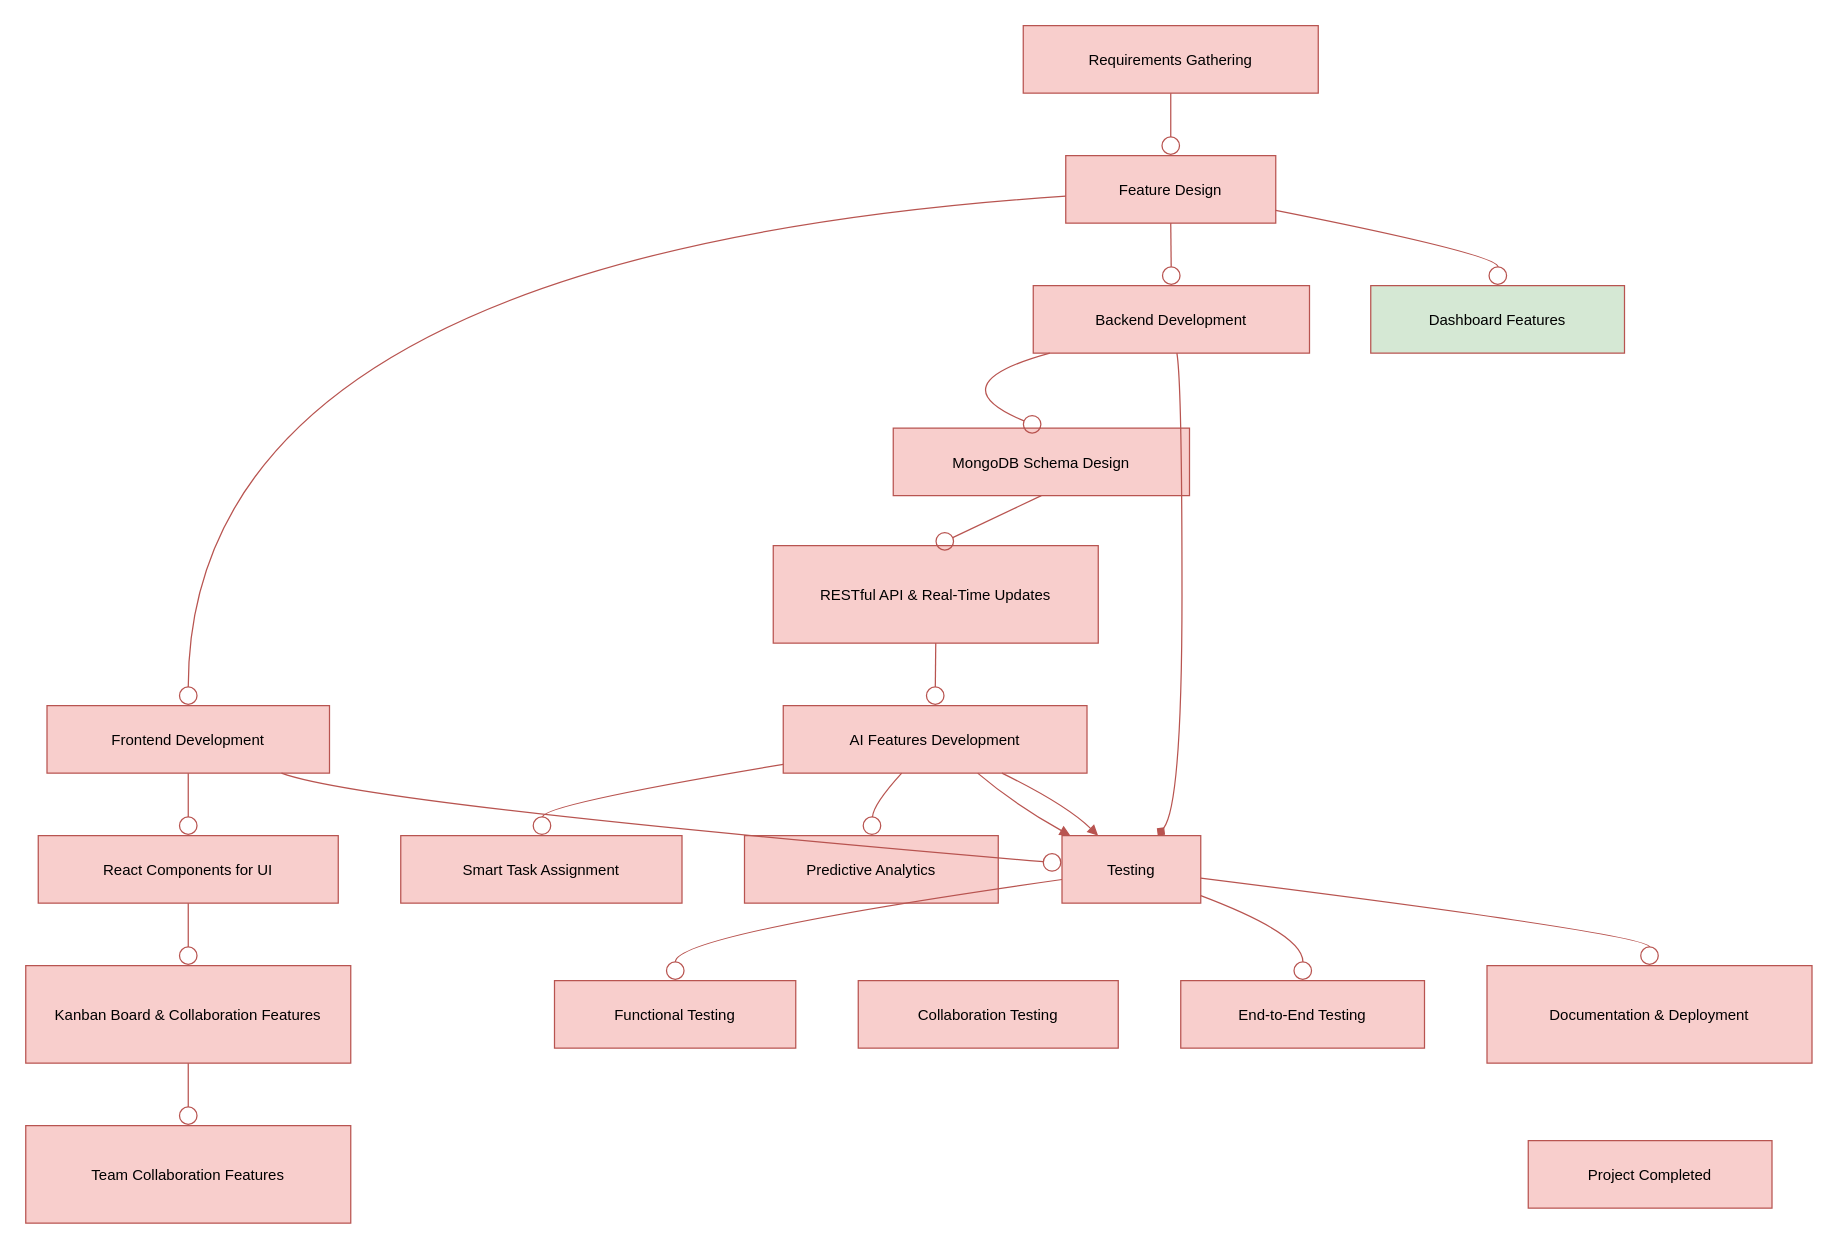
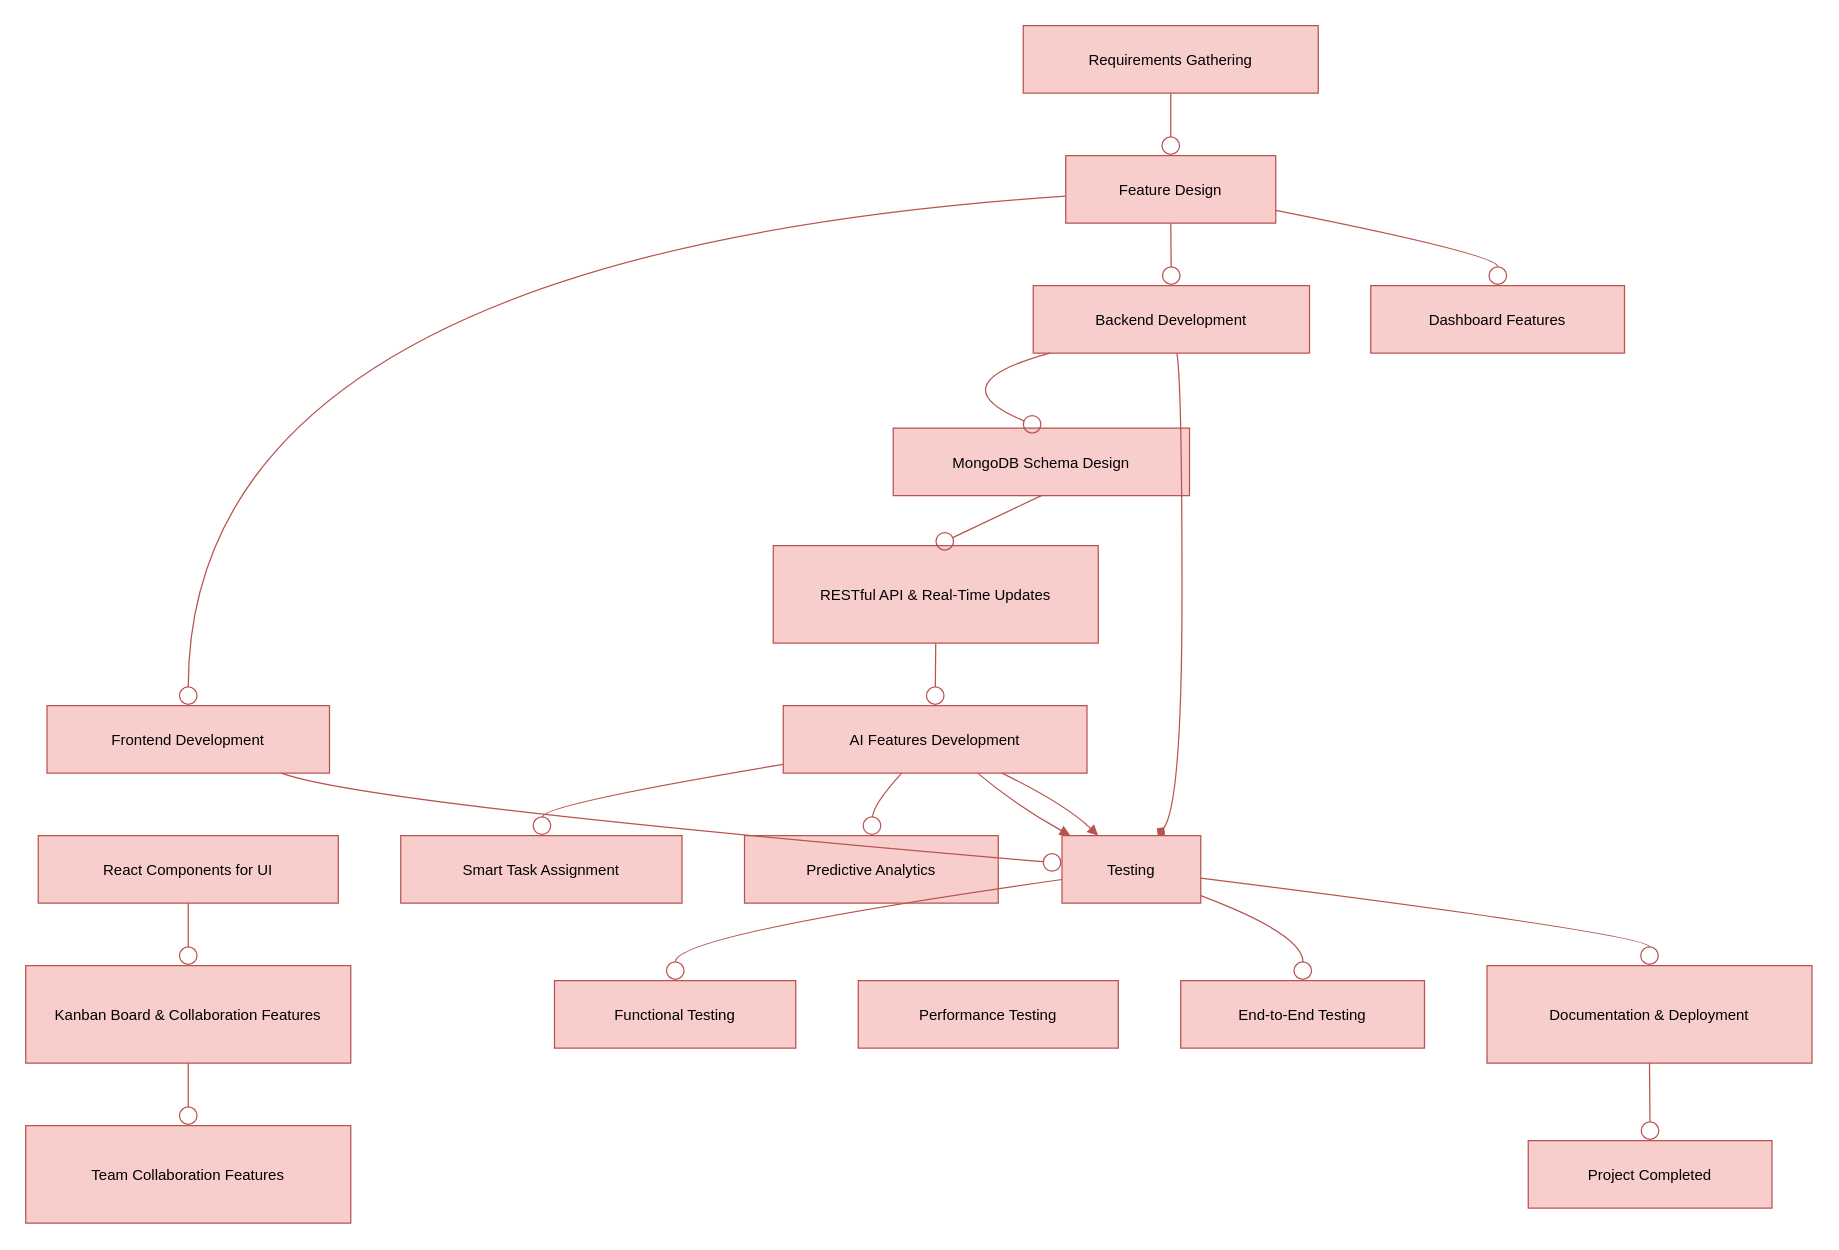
- <mxCell id="19" value="Dashboard Features" style="fillColor=#d5e8d4;strokeColor=#b85450;" vertex="1" parent="1"><mxGeometry x="1096" y="228" width="203" height="54" as="geometry" /></mxCell>
+ <mxCell id="19" value="Dashboard Features" style="fillColor=#f8cecc;strokeColor=#b85450;" vertex="1" parent="1"><mxGeometry x="1096" y="228" width="203" height="54" as="geometry" /></mxCell>
- <mxCell id="24" value="" style="curved=1;startArrow=none;endArrow=circle;endFill=0;exitX=0.5;exitY=1;entryX=0.5;entryY=0;rounded=0;fillColor=#f8cecc;strokeColor=#b85450;" edge="1" parent="1" source="4" target="6"><mxGeometry relative="1" as="geometry"><Array as="points" /></mxGeometry></mxCell>
- <mxCell id="15" value="Collaboration Testing" style="fillColor=#f8cecc;strokeColor=#b85450;" vertex="1" parent="1"><mxGeometry x="686" y="784" width="208" height="54" as="geometry" /></mxCell>
+ <mxCell id="15" value="Performance Testing" style="fillColor=#f8cecc;strokeColor=#b85450;" vertex="1" parent="1"><mxGeometry x="686" y="784" width="208" height="54" as="geometry" /></mxCell>
+ <mxCell id="37" value="" style="curved=1;startArrow=none;endArrow=circle;endFill=0;exitX=0.5;exitY=1;entryX=0.5;entryY=0;rounded=0;fillColor=#f8cecc;strokeColor=#b85450;" edge="1" parent="1" source="17" target="18"><mxGeometry relative="1" as="geometry"><Array as="points" /></mxGeometry></mxCell>
